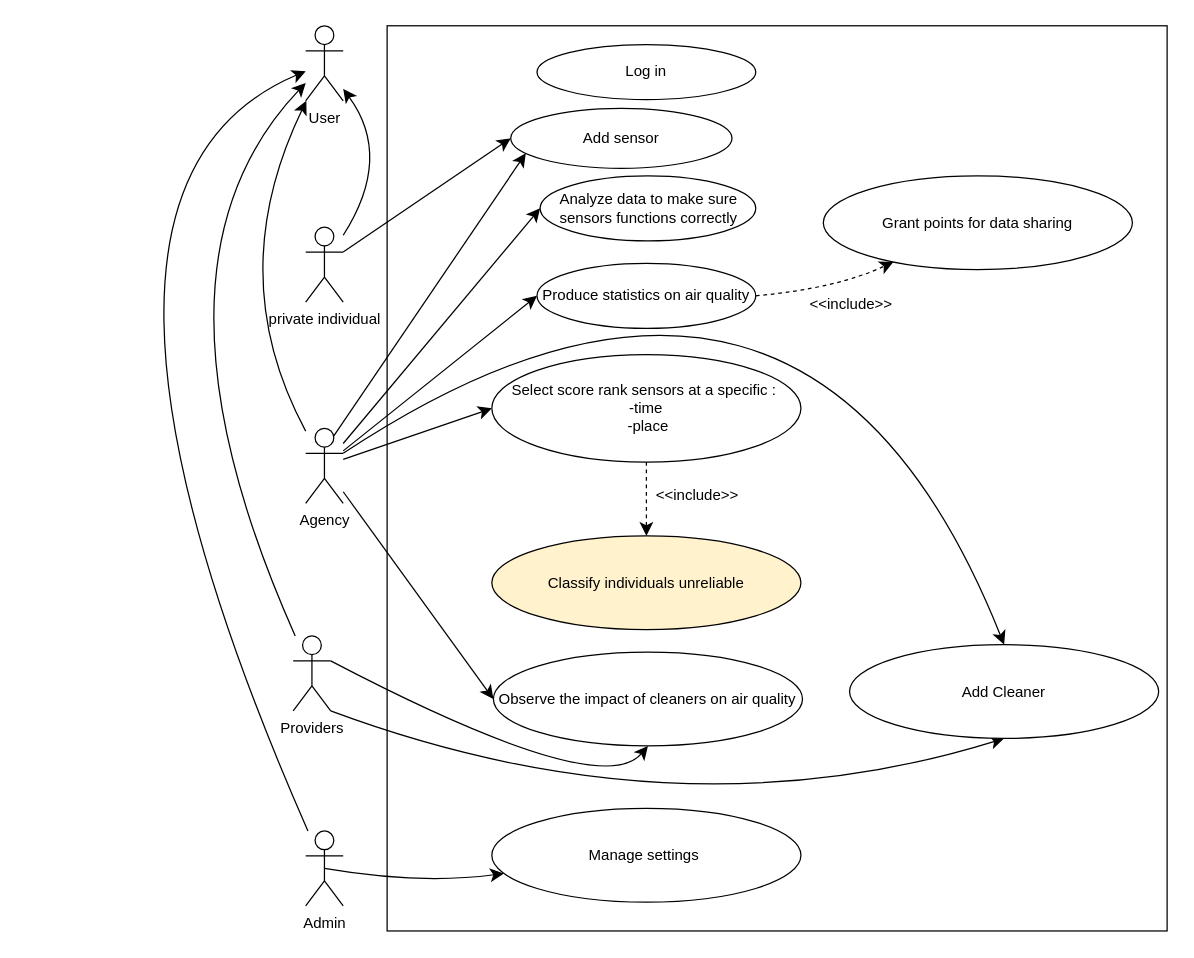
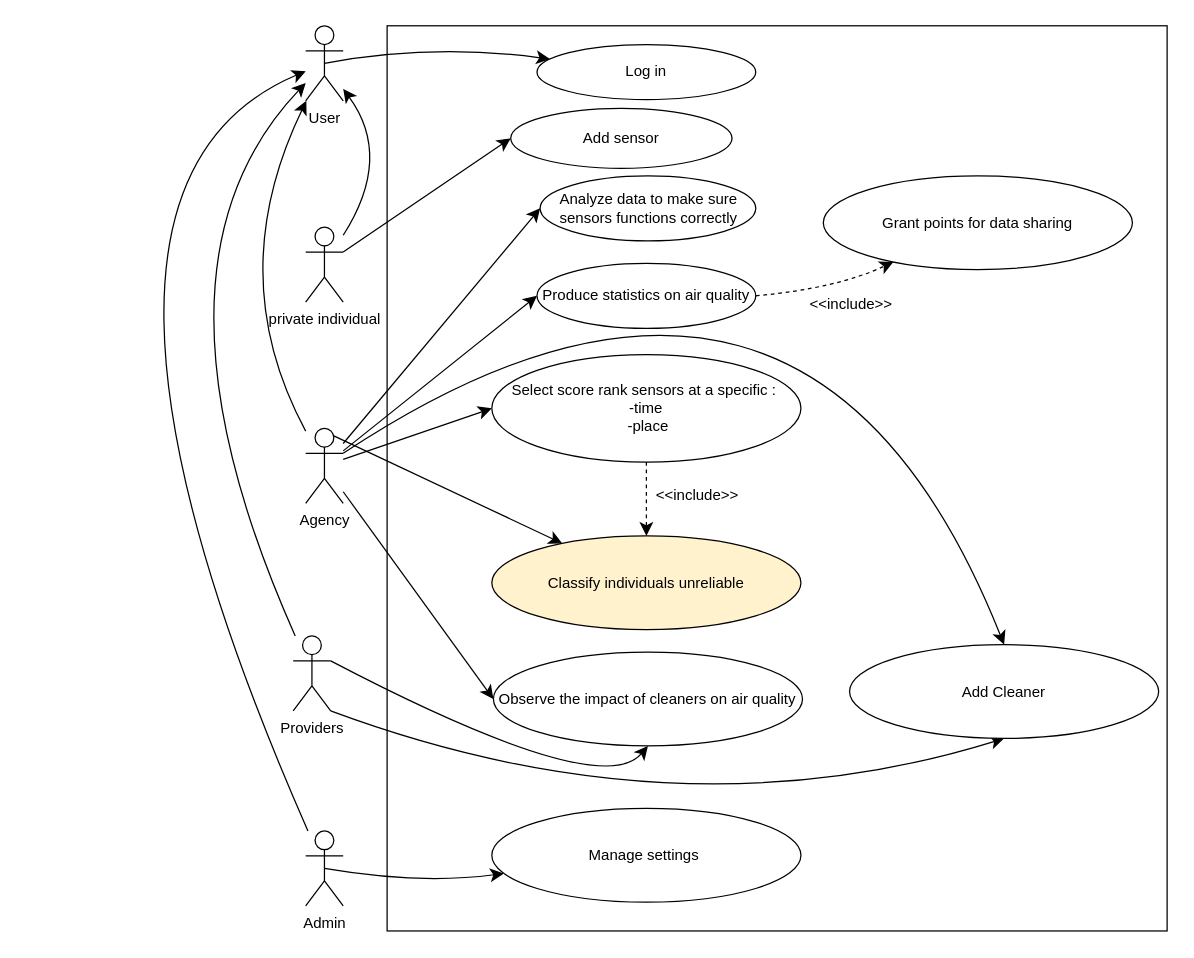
+ <mxCell id="32" style="edgeStyle=none;curved=1;rounded=0;orthogonalLoop=1;jettySize=auto;html=1;exitX=0.5;exitY=0.5;exitDx=0;exitDy=0;exitPerimeter=0;fontSize=12;startSize=8;endSize=8;" parent="1" source="2" target="21" edge="1"><mxGeometry relative="1" as="geometry"><Array as="points"><mxPoint x="345" y="34" /></Array></mxGeometry></mxCell>
- <mxCell id="35" style="edgeStyle=none;curved=1;rounded=0;orthogonalLoop=1;jettySize=auto;html=1;exitX=0.75;exitY=0.1;exitDx=0;exitDy=0;exitPerimeter=0;entryX=0.068;entryY=0.75;entryDx=0;entryDy=0;entryPerimeter=0;fontSize=12;startSize=8;endSize=8;" edge="1" parent="1" source="13" target="34"><mxGeometry relative="1" as="geometry" /></mxCell>
+ <mxCell id="35" style="edgeStyle=none;curved=1;rounded=0;orthogonalLoop=1;jettySize=auto;html=1;exitX=0.75;exitY=0.1;exitDx=0;exitDy=0;exitPerimeter=0;fontSize=12;startSize=8;endSize=8;" edge="1" parent="1" source="13" target="30"><mxGeometry relative="1" as="geometry" /></mxCell>
